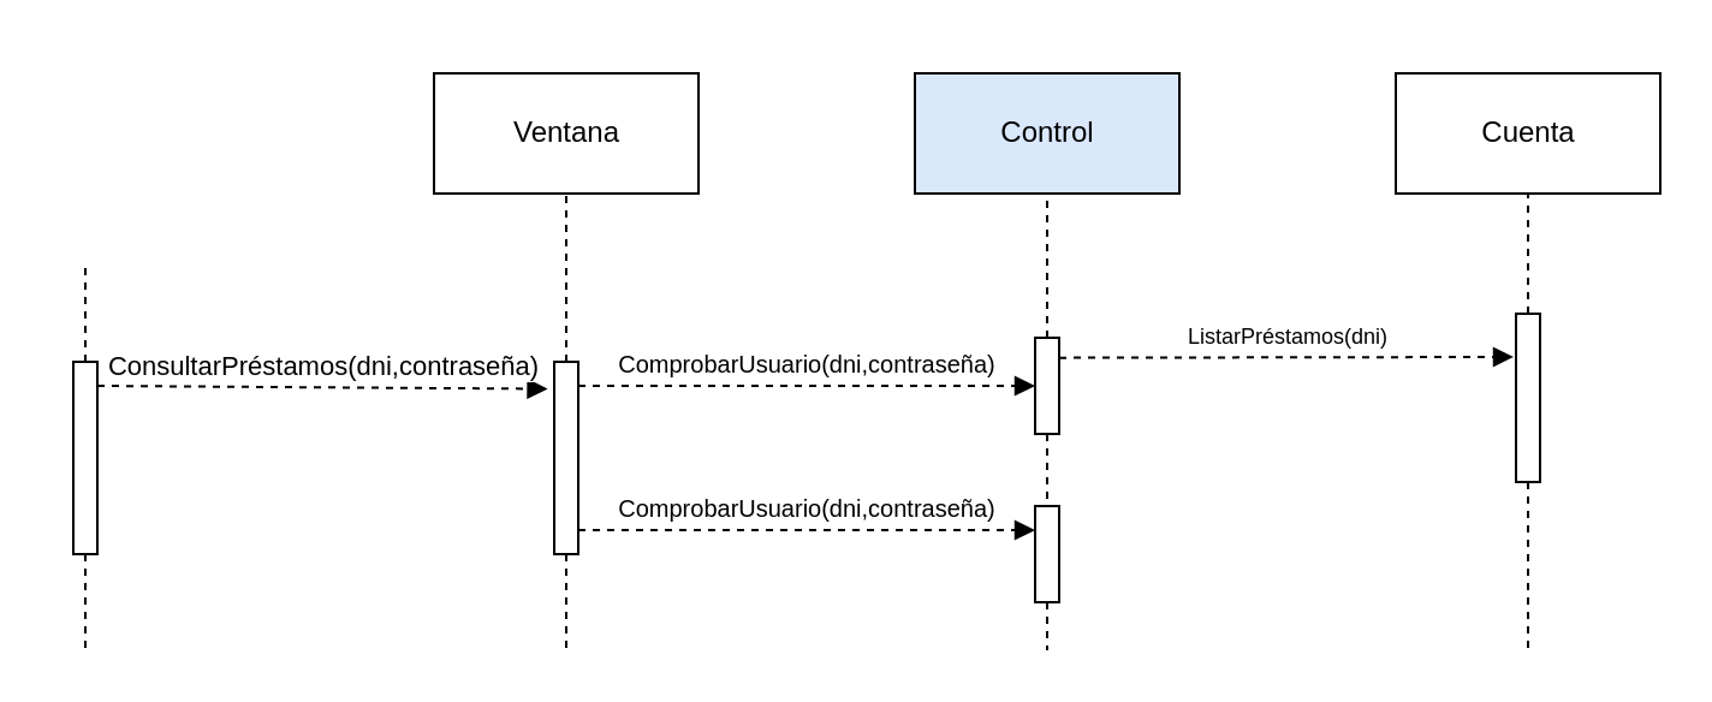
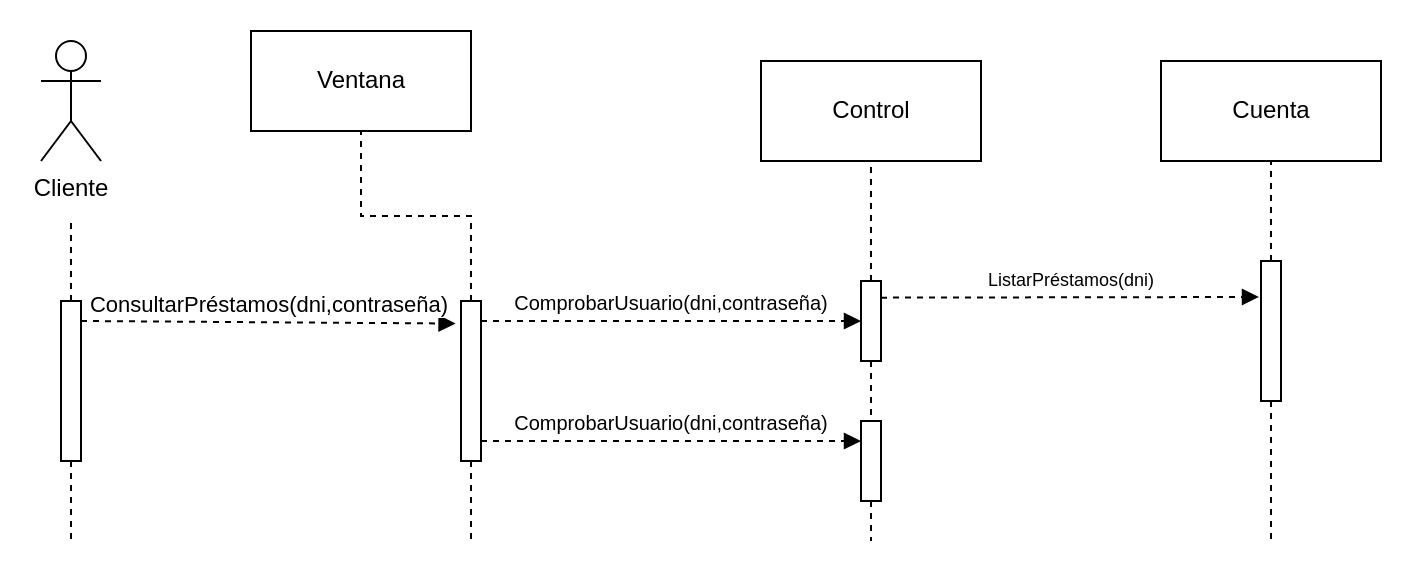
+ <mxCell id="2" value="Cliente" style="shape=umlActor;verticalLabelPosition=bottom;verticalAlign=top;html=1;" parent="1" vertex="1"><mxGeometry x="20" y="20" width="30" height="60" as="geometry" /></mxCell>
- <mxCell id="3" value="Ventana" style="html=1;" parent="1" vertex="1"><mxGeometry x="180" y="30" width="110" height="50" as="geometry" /></mxCell>
+ <mxCell id="3" value="Ventana" style="html=1;" parent="1" vertex="1"><mxGeometry x="125" y="15" width="110" height="50" as="geometry" /></mxCell>
- <mxCell id="4" value="Control" style="html=1;fillColor=#dae8fc;" parent="1" vertex="1"><mxGeometry x="380" y="30" width="110" height="50" as="geometry" /></mxCell>
+ <mxCell id="4" value="Control" style="html=1;" parent="1" vertex="1"><mxGeometry x="380" y="30" width="110" height="50" as="geometry" /></mxCell>
